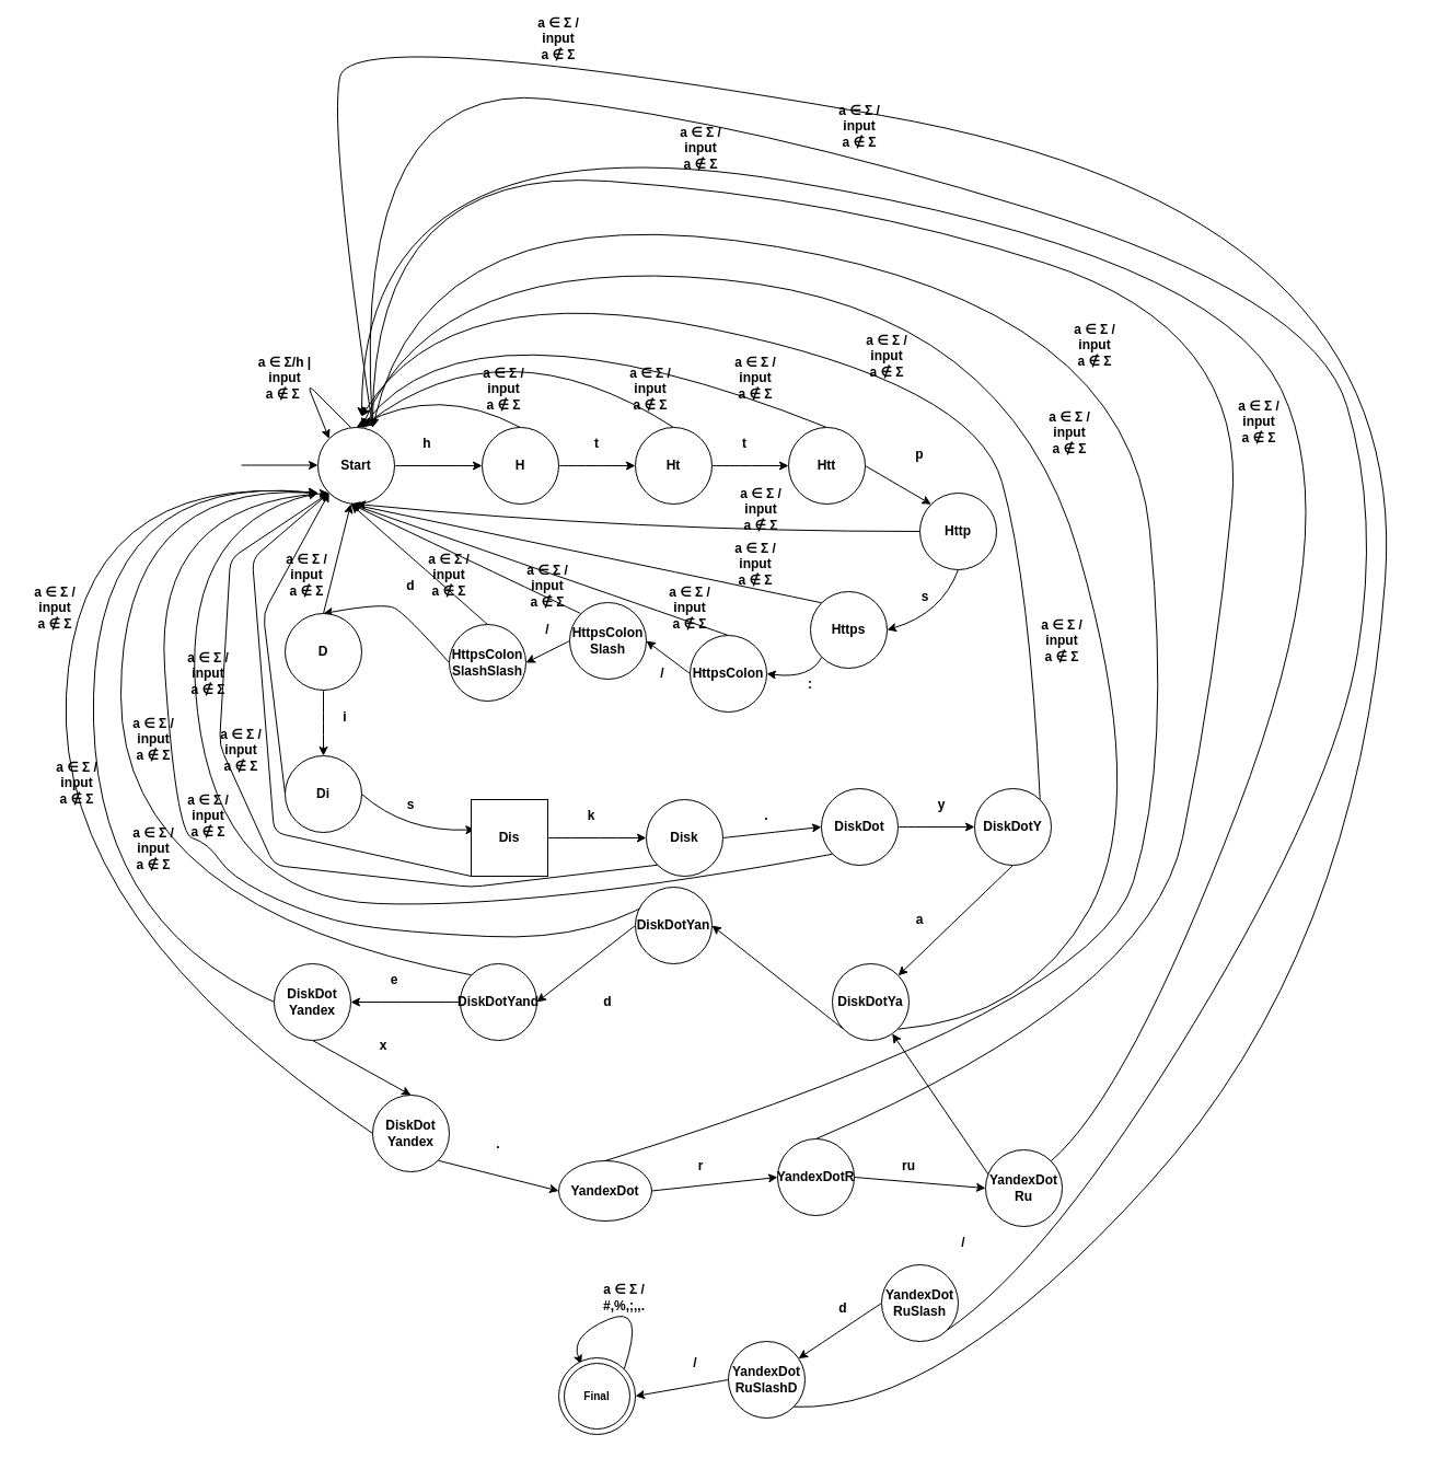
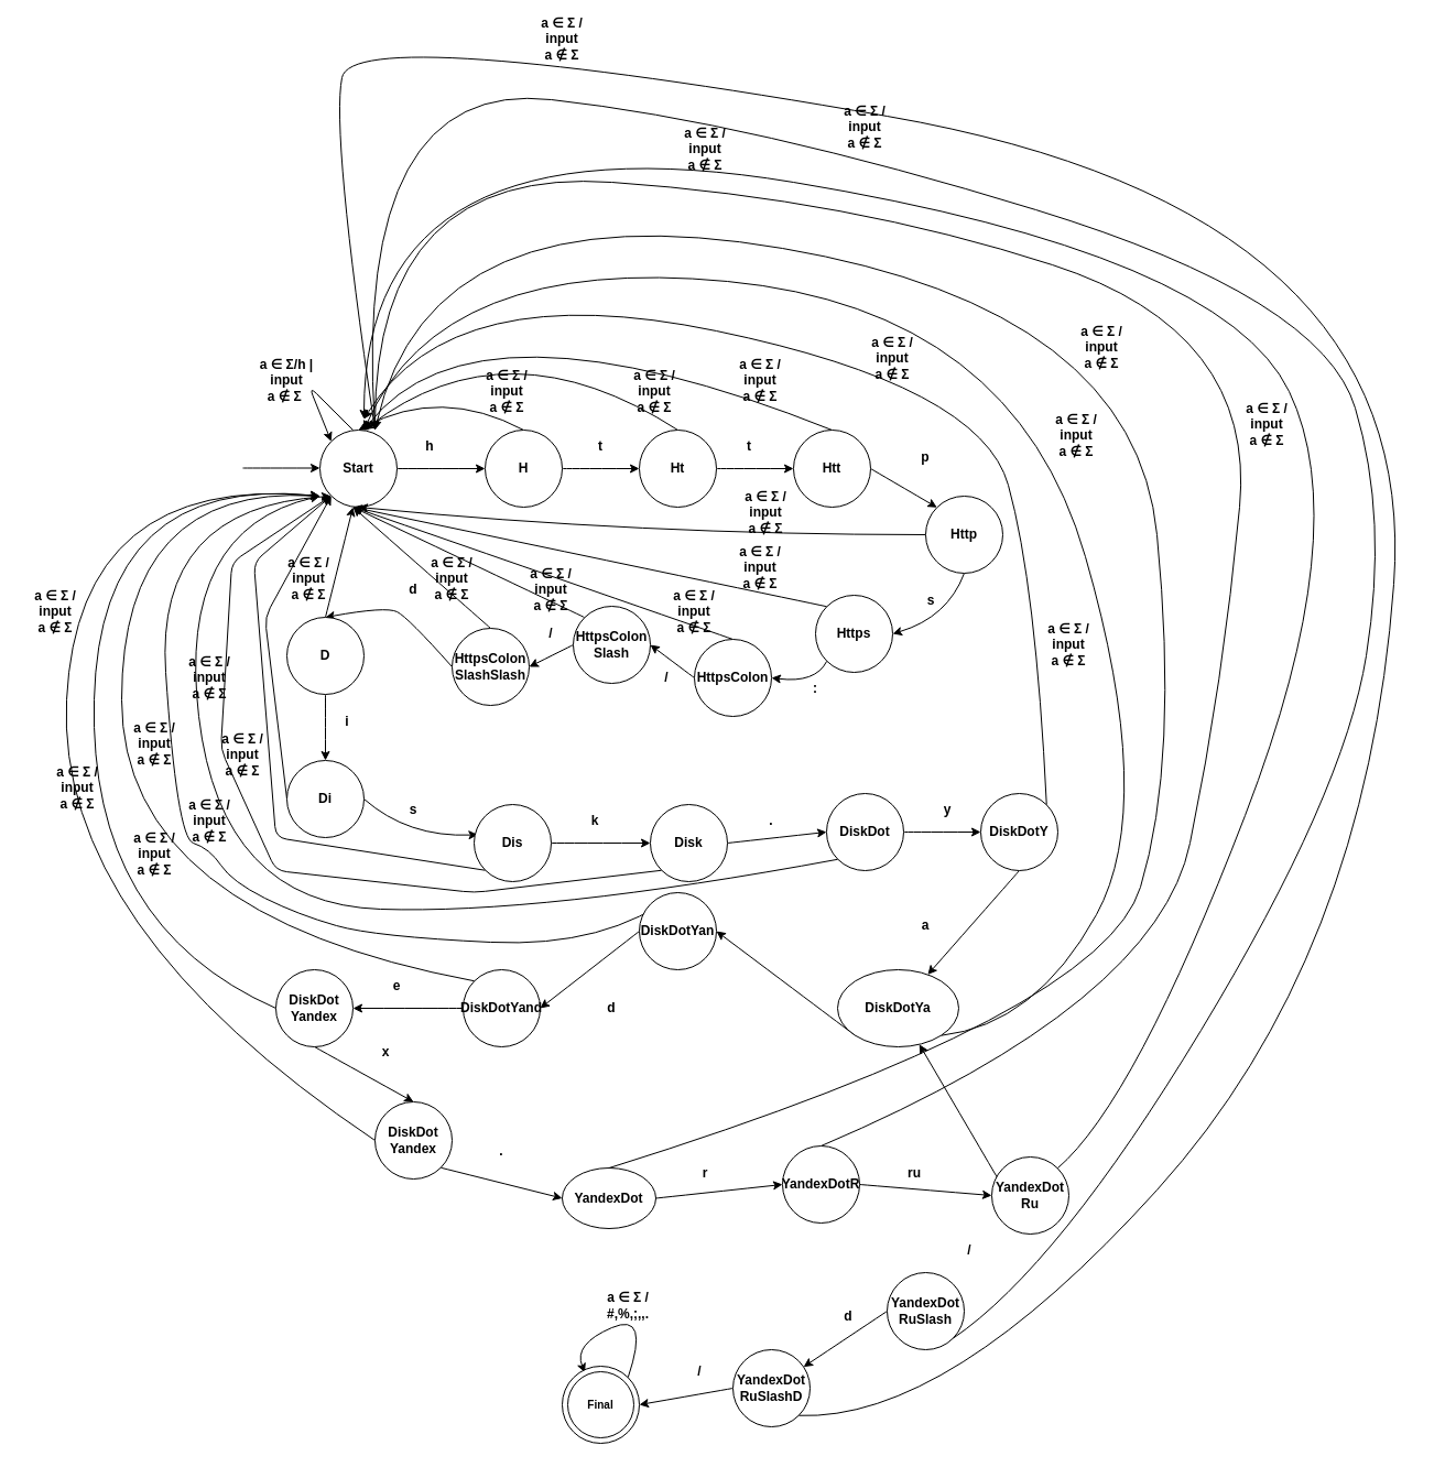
- <mxCell id="35" value="Dis" style="whiteSpace=wrap;html=1;aspect=fixed;shadow=0;fontStyle=1;rounded=0;" parent="1" vertex="1"><mxGeometry x="430" y="730" width="70" height="70" as="geometry" /></mxCell>
+ <mxCell id="35" value="Dis" style="ellipse;whiteSpace=wrap;html=1;aspect=fixed;shadow=0;fontStyle=1" parent="1" vertex="1"><mxGeometry x="430" y="730" width="70" height="70" as="geometry" /></mxCell>
- <mxCell id="47" value="DiskDotYa" style="ellipse;whiteSpace=wrap;html=1;aspect=fixed;shadow=0;fontStyle=1" parent="1" vertex="1"><mxGeometry x="760" y="880" width="70" height="70" as="geometry" /></mxCell>
+ <mxCell id="47" value="DiskDotYa" style="ellipse;whiteSpace=wrap;html=1;aspect=fixed;shadow=0;fontStyle=1" parent="1" vertex="1"><mxGeometry x="760" y="880" width="110" height="70" as="geometry" /></mxCell>
